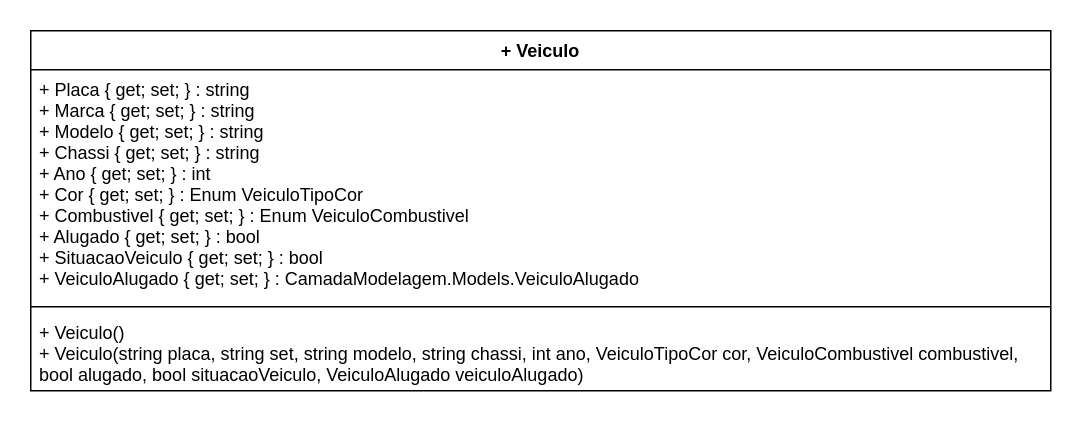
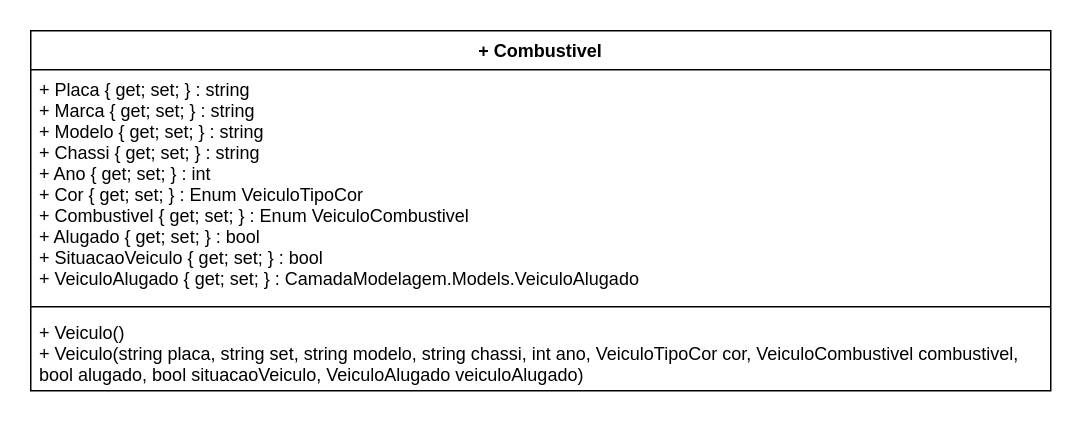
- <mxCell id="2" value="+ Veiculo" style="swimlane;fontStyle=1;align=center;verticalAlign=top;childLayout=stackLayout;horizontal=1;startSize=26;horizontalStack=0;resizeParent=1;resizeParentMax=0;resizeLast=0;collapsible=1;marginBottom=0;" vertex="1" parent="1"><mxGeometry x="20" y="20" width="680" height="240" as="geometry" /></mxCell>
+ <mxCell id="2" value="+ Combustivel" style="swimlane;fontStyle=1;align=center;verticalAlign=top;childLayout=stackLayout;horizontal=1;startSize=26;horizontalStack=0;resizeParent=1;resizeParentMax=0;resizeLast=0;collapsible=1;marginBottom=0;" vertex="1" parent="1"><mxGeometry x="20" y="20" width="680" height="240" as="geometry" /></mxCell>
